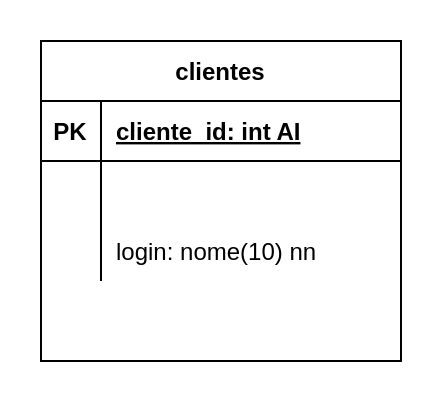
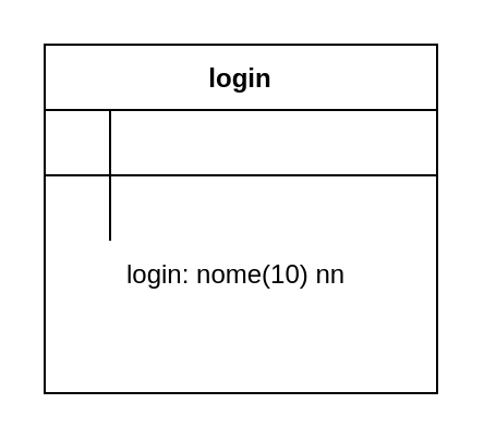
- <mxCell id="2" value="clientes" style="shape=table;startSize=30;container=1;collapsible=1;childLayout=tableLayout;fixedRows=1;rowLines=0;fontStyle=1;align=center;resizeLast=1;" vertex="1" parent="1"><mxGeometry x="20" y="20" width="180" height="160" as="geometry" /></mxCell>
+ <mxCell id="2" value="login" style="shape=table;startSize=30;container=1;collapsible=1;childLayout=tableLayout;fixedRows=1;rowLines=0;fontStyle=1;align=center;resizeLast=1;" vertex="1" parent="1"><mxGeometry x="20" y="20" width="180" height="160" as="geometry" /></mxCell>
- <mxCell id="4" value="PK" style="shape=partialRectangle;connectable=0;fillColor=none;top=0;left=0;bottom=0;right=0;fontStyle=1;overflow=hidden;" vertex="1" parent="3"><mxGeometry width="30" height="30" as="geometry" /></mxCell>
- <mxCell id="5" value="cliente_id: int AI" style="shape=partialRectangle;connectable=0;fillColor=none;top=0;left=0;bottom=0;right=0;align=left;spacingLeft=6;fontStyle=5;overflow=hidden;" vertex="1" parent="3"><mxGeometry x="30" width="150" height="30" as="geometry" /></mxCell>
